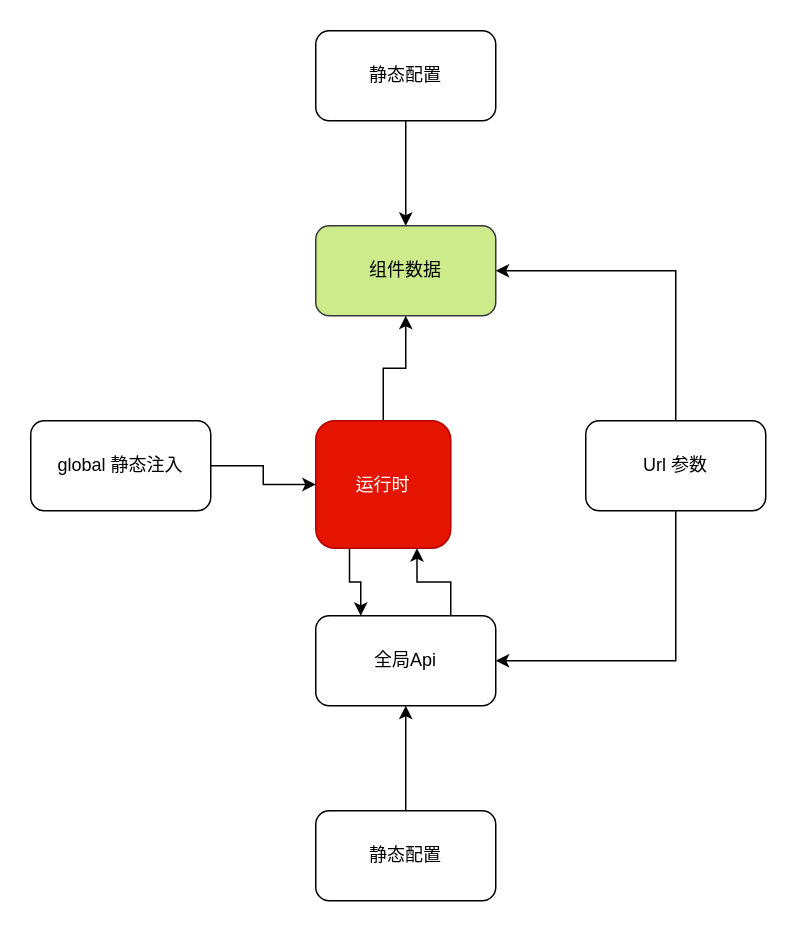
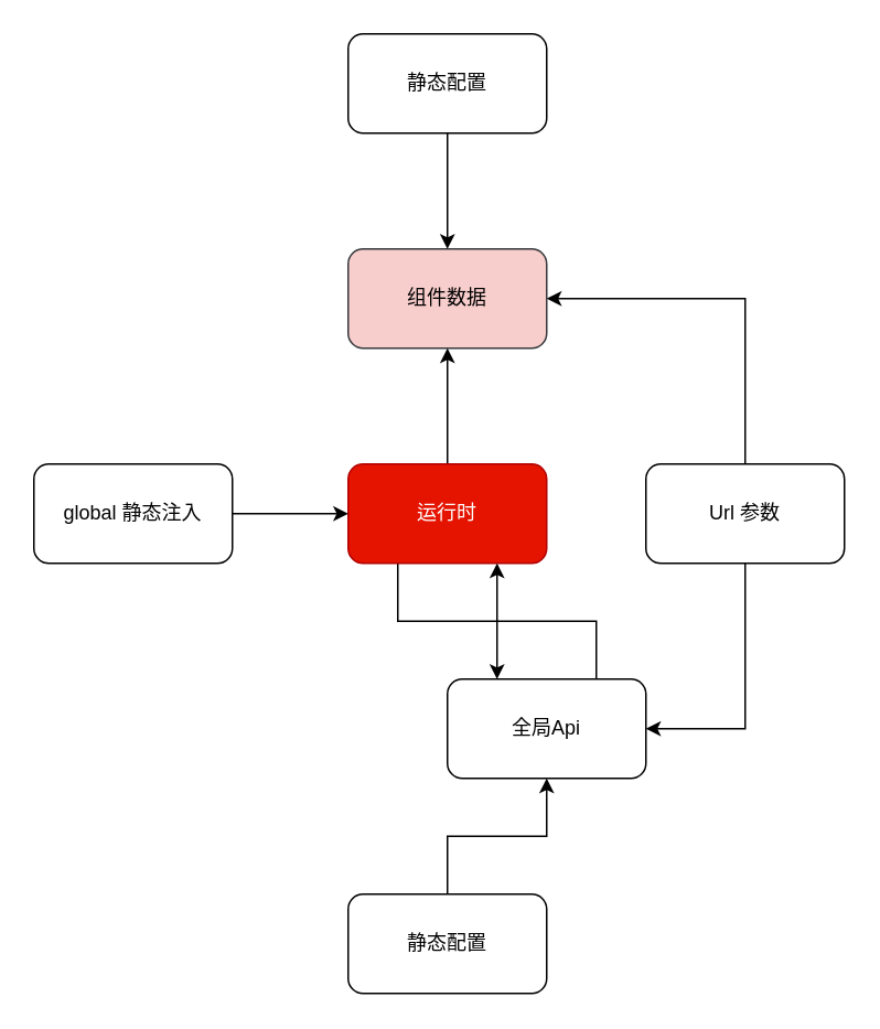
- <mxCell id="2" value="组件数据" style="rounded=1;whiteSpace=wrap;html=1;fillColor=#cdeb8b;strokeColor=#36393d;" parent="1" vertex="1"><mxGeometry x="210" y="150" width="120" height="60" as="geometry" /></mxCell>
+ <mxCell id="2" value="组件数据" style="rounded=1;whiteSpace=wrap;html=1;fillColor=#f8cecc;strokeColor=#36393d;" parent="1" vertex="1"><mxGeometry x="210" y="150" width="120" height="60" as="geometry" /></mxCell>
- <mxCell id="5" value="运行时" style="rounded=1;whiteSpace=wrap;html=1;fillColor=#e51400;fontColor=#ffffff;strokeColor=#B20000;" parent="1" vertex="1"><mxGeometry x="210" y="280" width="90" height="85" as="geometry" /></mxCell>
+ <mxCell id="5" value="运行时" style="rounded=1;whiteSpace=wrap;html=1;fillColor=#e51400;fontColor=#ffffff;strokeColor=#B20000;" parent="1" vertex="1"><mxGeometry x="210" y="280" width="120" height="60" as="geometry" /></mxCell>
- <mxCell id="10" value="全局Api" style="rounded=1;whiteSpace=wrap;html=1;" parent="1" vertex="1"><mxGeometry x="210" y="410" width="120" height="60" as="geometry" /></mxCell>
+ <mxCell id="10" value="全局Api" style="rounded=1;whiteSpace=wrap;html=1;" parent="1" vertex="1"><mxGeometry x="270" y="410" width="120" height="60" as="geometry" /></mxCell>
